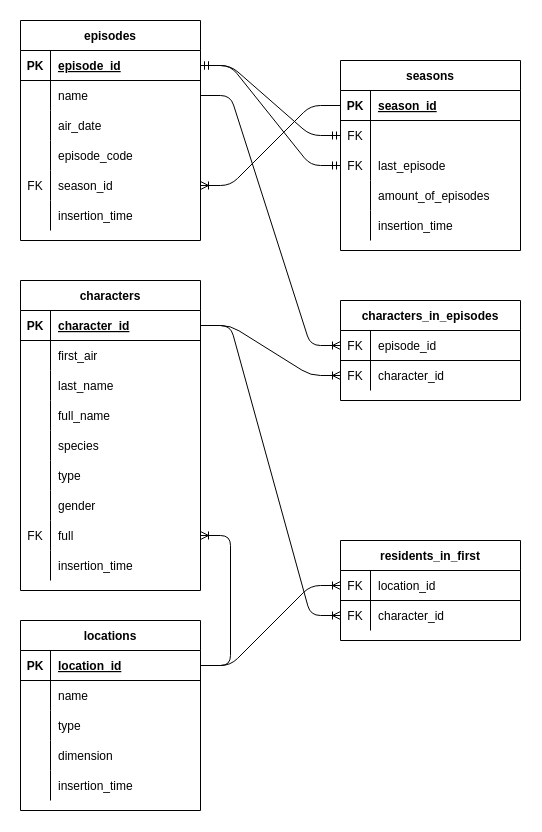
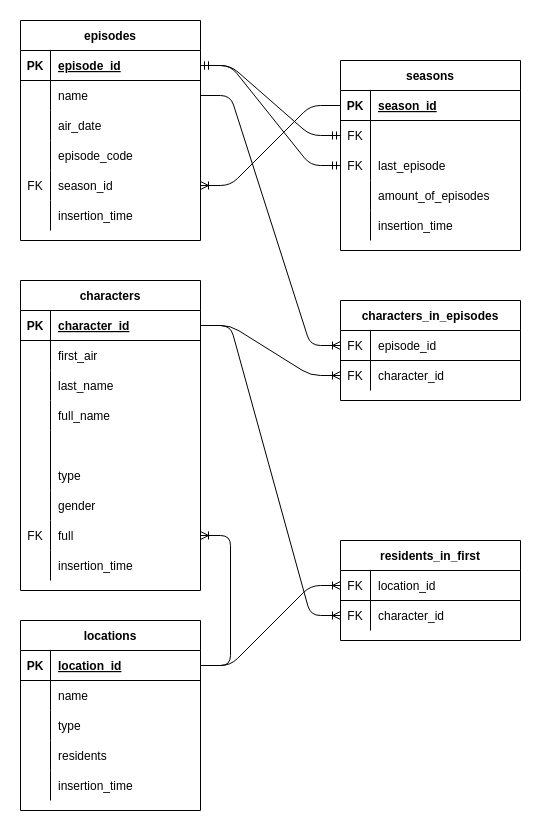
- <mxCell id="17" value="species" style="shape=partialRectangle;connectable=0;fillColor=none;top=0;left=0;bottom=0;right=0;align=left;spacingLeft=6;overflow=hidden;" vertex="1" parent="15"><mxGeometry x="30" width="150" height="30" as="geometry" /></mxCell>
- <mxCell id="42" value="dimension" style="shape=partialRectangle;connectable=0;fillColor=none;top=0;left=0;bottom=0;right=0;align=left;spacingLeft=6;overflow=hidden;" vertex="1" parent="40"><mxGeometry x="30" width="150" height="30" as="geometry" /></mxCell>
+ <mxCell id="42" value="residents" style="shape=partialRectangle;connectable=0;fillColor=none;top=0;left=0;bottom=0;right=0;align=left;spacingLeft=6;overflow=hidden;" vertex="1" parent="40"><mxGeometry x="30" width="150" height="30" as="geometry" /></mxCell>
